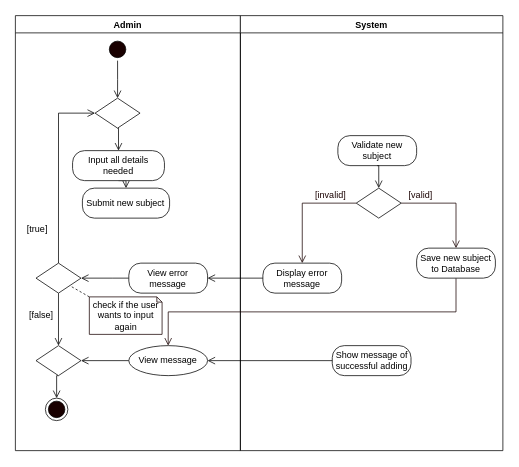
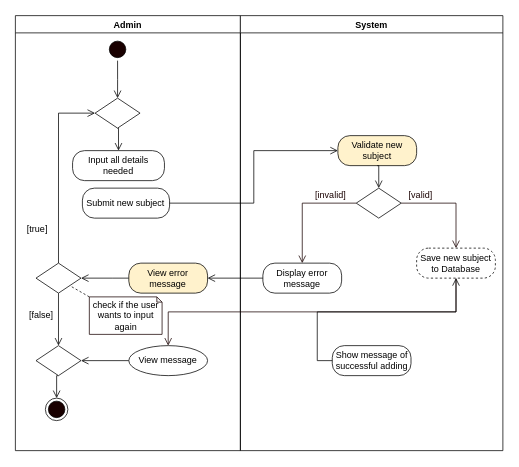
- <mxCell id="25" value="Validate new subject" style="rounded=1;whiteSpace=wrap;html=1;arcSize=40;" parent="24" vertex="1"><mxGeometry x="130" y="160" width="105" height="40" as="geometry" /></mxCell>
+ <mxCell id="25" value="Validate new subject" style="rounded=1;whiteSpace=wrap;html=1;arcSize=40;fillColor=#fff2cc;" parent="24" vertex="1"><mxGeometry x="130" y="160" width="105" height="40" as="geometry" /></mxCell>
+ <mxCell id="36" style="edgeStyle=orthogonalEdgeStyle;rounded=0;orthogonalLoop=1;jettySize=auto;html=1;exitX=1;exitY=0.5;exitDx=0;exitDy=0;entryX=0;entryY=0.5;entryDx=0;entryDy=0;endArrow=open;endFill=0;endSize=8;" parent="1" source="7" target="25" edge="1"><mxGeometry relative="1" as="geometry" /></mxCell>
- <mxCell id="5" style="edgeStyle=orthogonalEdgeStyle;rounded=0;orthogonalLoop=1;jettySize=auto;html=1;exitX=0.5;exitY=1;exitDx=0;exitDy=0;entryX=0.5;entryY=0;entryDx=0;entryDy=0;endArrow=open;endFill=0;endSize=8;" parent="2" source="6" target="7" edge="1"><mxGeometry relative="1" as="geometry" /></mxCell>
- <mxCell id="32" value="Save new subject to Database" style="rounded=1;whiteSpace=wrap;html=1;arcSize=40;" parent="24" vertex="1"><mxGeometry x="235" y="310" width="105" height="40" as="geometry" /></mxCell>
+ <mxCell id="32" value="Save new subject to Database" style="rounded=1;whiteSpace=wrap;html=1;arcSize=40;dashed=1;" parent="24" vertex="1"><mxGeometry x="235" y="310" width="105" height="40" as="geometry" /></mxCell>
- <mxCell id="19" value="View error message" style="rounded=1;whiteSpace=wrap;html=1;arcSize=40;" parent="2" vertex="1"><mxGeometry x="151.25" y="330" width="105" height="40" as="geometry" /></mxCell>
+ <mxCell id="19" value="View error message" style="rounded=1;whiteSpace=wrap;html=1;arcSize=40;fillColor=#fff2cc;" parent="2" vertex="1"><mxGeometry x="151.25" y="330" width="105" height="40" as="geometry" /></mxCell>
- <mxCell id="38" style="edgeStyle=orthogonalEdgeStyle;rounded=0;orthogonalLoop=1;jettySize=auto;html=1;exitX=0;exitY=0.5;exitDx=0;exitDy=0;entryX=1;entryY=0.5;entryDx=0;entryDy=0;endArrow=open;endFill=0;endSize=8;" parent="1" source="35" target="23" edge="1"><mxGeometry relative="1" as="geometry" /></mxCell>
+ <mxCell id="38" style="edgeStyle=orthogonalEdgeStyle;rounded=0;orthogonalLoop=1;jettySize=auto;html=1;exitX=0;exitY=0.5;exitDx=0;exitDy=0;endArrow=open;endFill=0;endSize=8;" parent="1" source="35" target="32" edge="1"><mxGeometry relative="1" as="geometry" /></mxCell>
